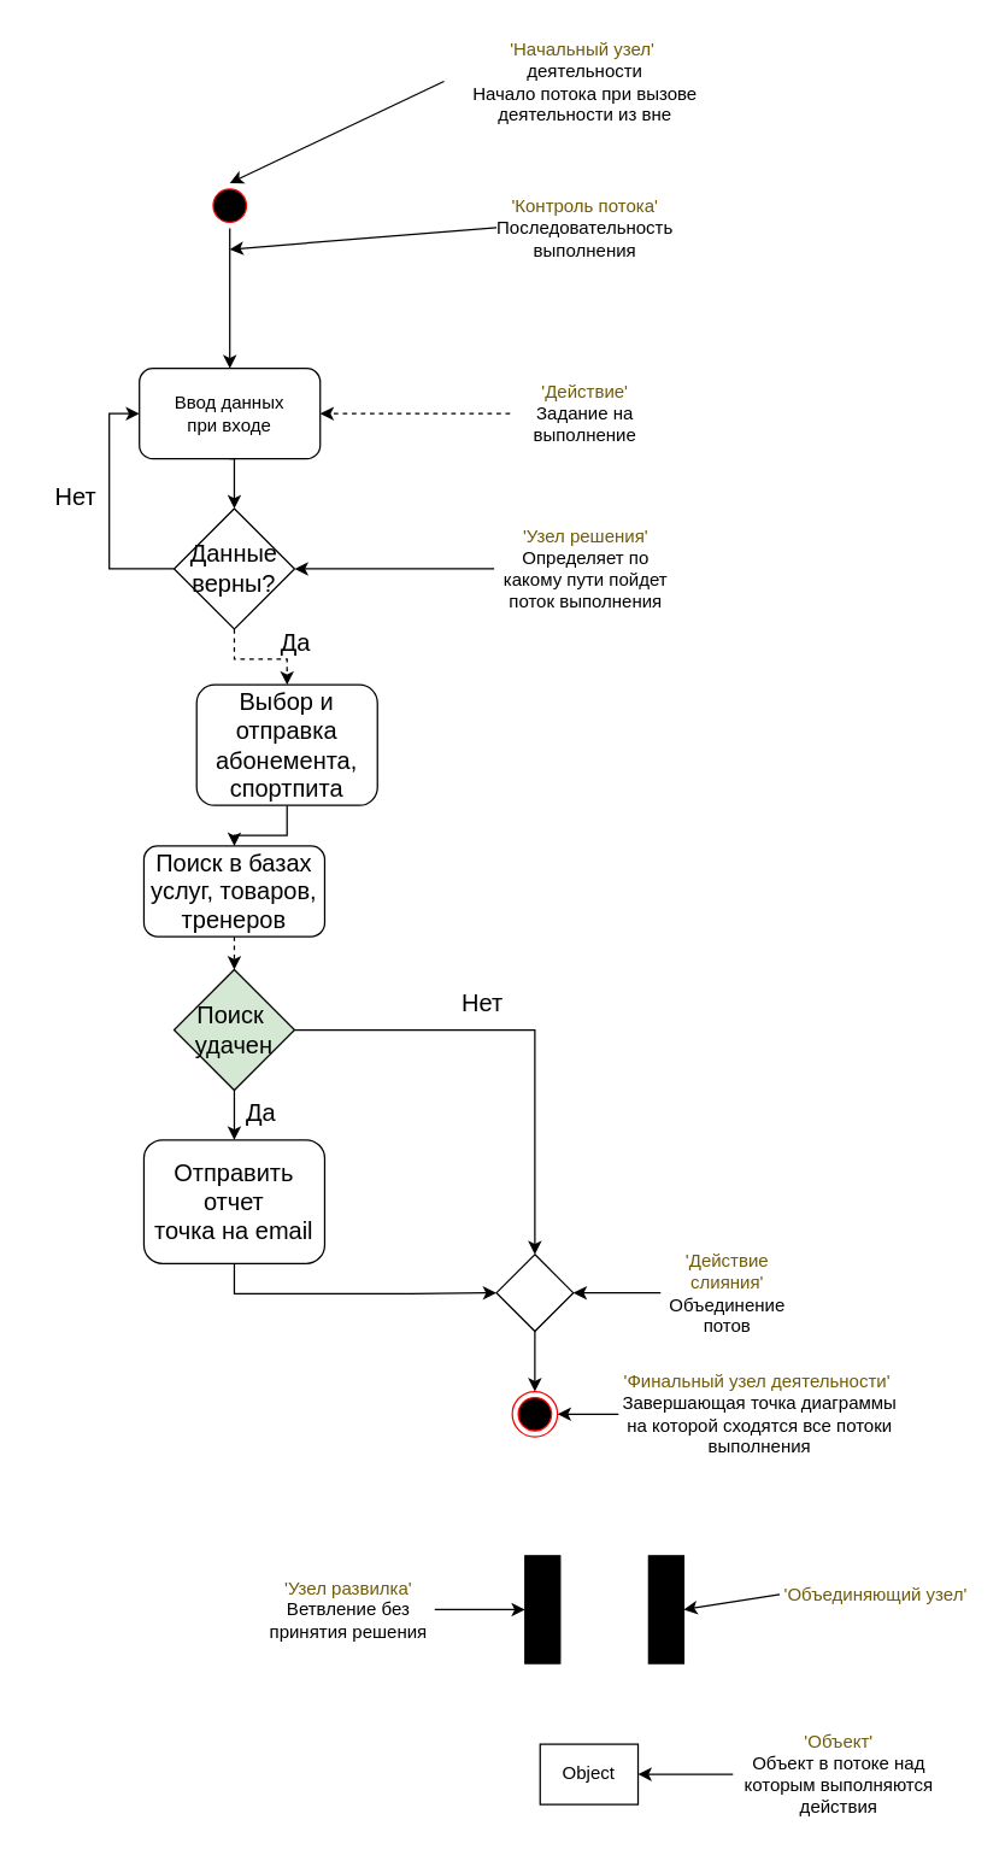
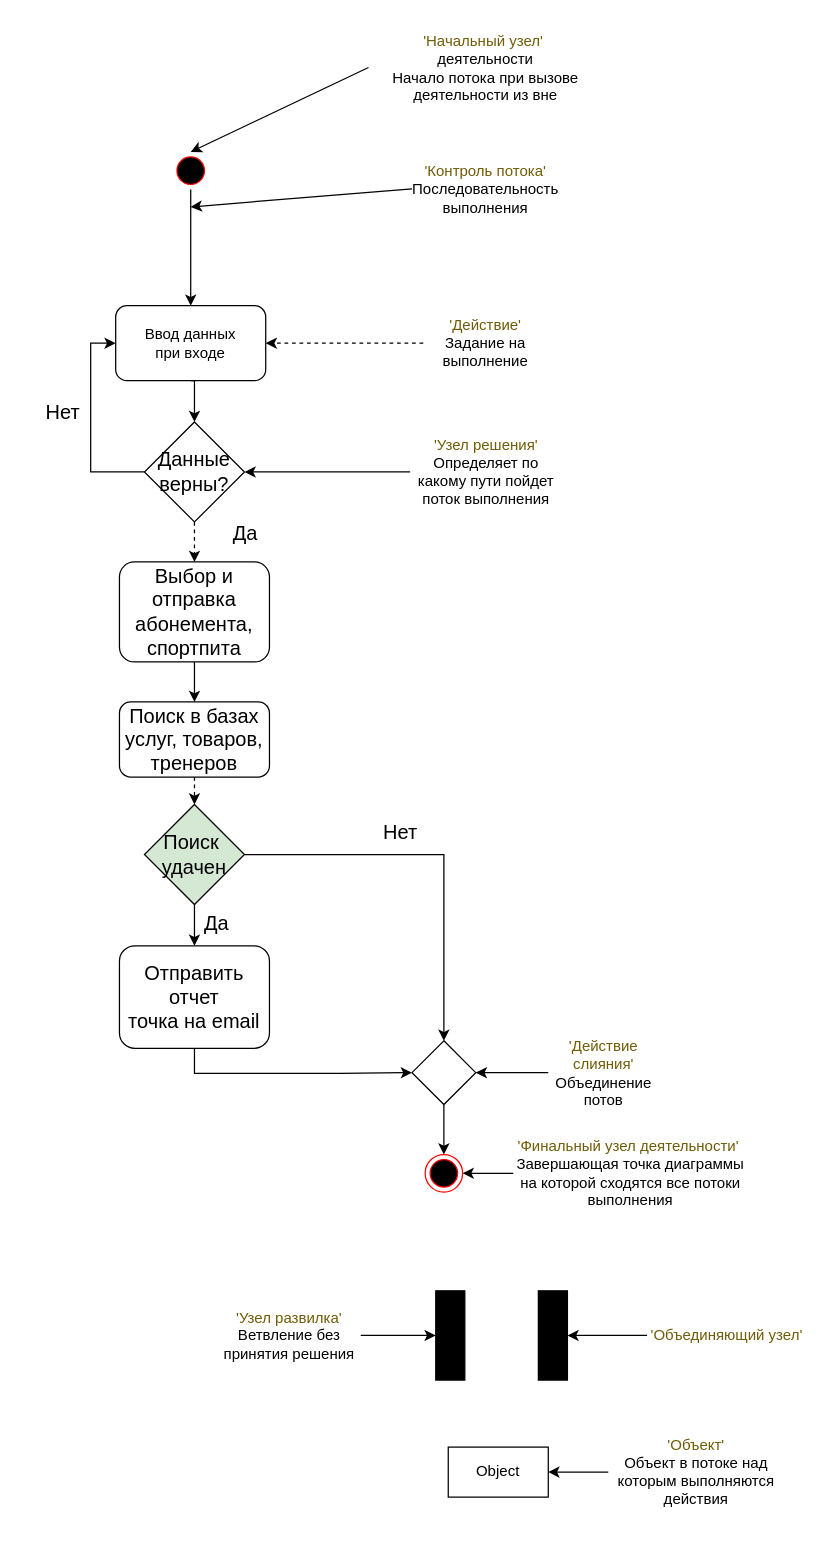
- <mxCell id="7" value="Выбор и&lt;br&gt;отправка абонемента, спортпита" style="rounded=1;whiteSpace=wrap;html=1;fontSize=16;" parent="1" vertex="1"><mxGeometry x="130" y="454" width="120" height="80" as="geometry" /></mxCell>
+ <mxCell id="7" value="Выбор и&lt;br&gt;отправка абонемента, спортпита" style="rounded=1;whiteSpace=wrap;html=1;fontSize=16;" parent="1" vertex="1"><mxGeometry x="95" y="449" width="120" height="80" as="geometry" /></mxCell>
- <mxCell id="39" value="&lt;font color=&quot;#705b07&quot;&gt;'Объединяющий узел'&lt;/font&gt;&lt;br&gt;" style="text;html=1;strokeColor=none;fillColor=none;align=center;verticalAlign=middle;whiteSpace=wrap;rounded=0;" parent="1" vertex="1"><mxGeometry x="517" y="1025.8" width="127.6" height="63.8" as="geometry" /></mxCell>
+ <mxCell id="39" value="&lt;font color=&quot;#705b07&quot;&gt;'Объединяющий узел'&lt;/font&gt;&lt;br&gt;" style="text;html=1;strokeColor=none;fillColor=none;align=center;verticalAlign=middle;whiteSpace=wrap;rounded=0;" parent="1" vertex="1"><mxGeometry x="517" y="1035.8" width="127.6" height="63.8" as="geometry" /></mxCell>
- <mxCell id="41" value="Object" style="rounded=0;whiteSpace=wrap;html=1;" parent="1" vertex="1"><mxGeometry x="358" y="1157" width="65" height="40" as="geometry" /></mxCell>
+ <mxCell id="41" value="Object" style="rounded=0;whiteSpace=wrap;html=1;" parent="1" vertex="1"><mxGeometry x="358" y="1157" width="80" height="40" as="geometry" /></mxCell>
